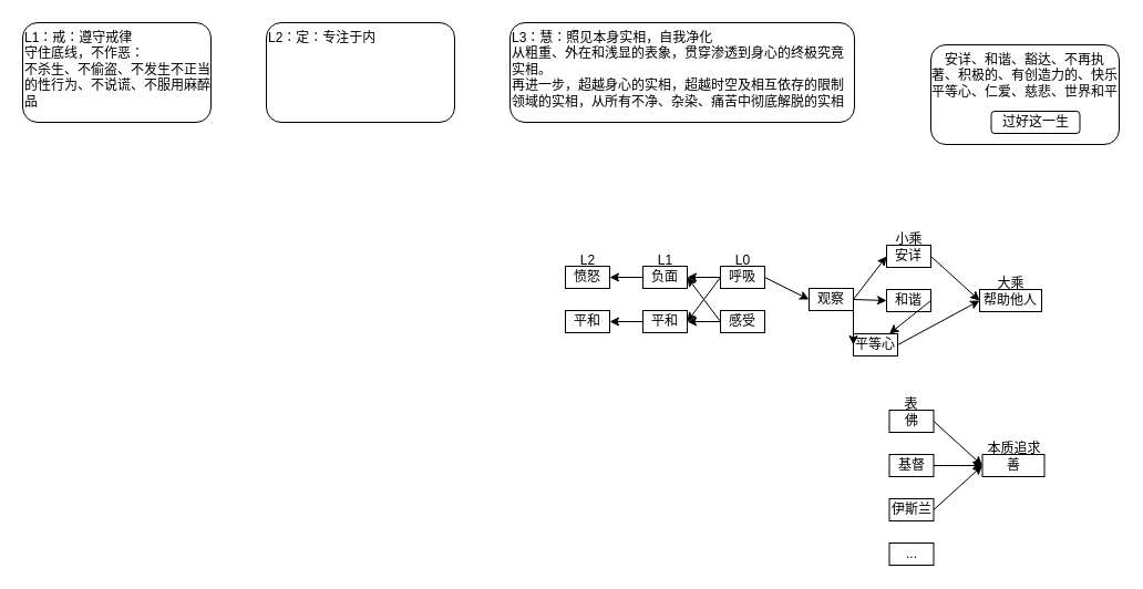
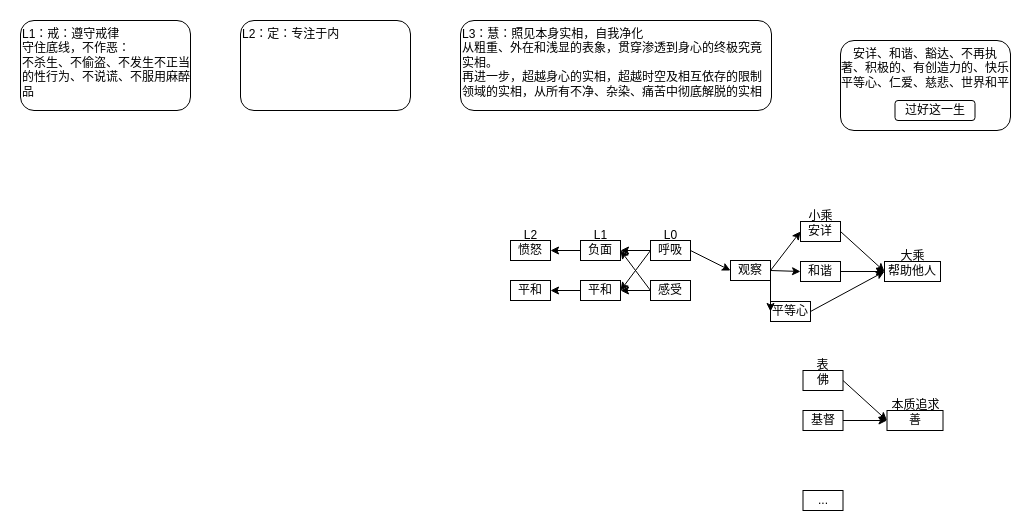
- <mxCell id="29" value="" style="endArrow=classic;html=1;rounded=0;exitX=1;exitY=0.5;exitDx=0;exitDy=0;" edge="1" parent="1" source="20" target="22"><mxGeometry width="50" height="50" relative="1" as="geometry"><mxPoint x="850" y="321" as="sourcePoint" /><mxPoint x="894" y="281" as="targetPoint" /></mxGeometry></mxCell>
+ <mxCell id="29" value="" style="endArrow=classic;html=1;rounded=0;exitX=1;exitY=0.5;exitDx=0;exitDy=0;entryX=0;entryY=0.5;entryDx=0;entryDy=0;" edge="1" parent="1" source="20" target="23"><mxGeometry width="50" height="50" relative="1" as="geometry"><mxPoint x="850" y="321" as="sourcePoint" /><mxPoint x="894" y="281" as="targetPoint" /></mxGeometry></mxCell>
- <mxCell id="42" value="" style="endArrow=classic;html=1;rounded=0;exitX=1;exitY=0.5;exitDx=0;exitDy=0;entryX=0;entryY=0.5;entryDx=0;entryDy=0;" edge="1" parent="1" source="39" target="40"><mxGeometry width="50" height="50" relative="1" as="geometry"><mxPoint x="782.5" y="410" as="sourcePoint" /><mxPoint x="812.5" y="470" as="targetPoint" /></mxGeometry></mxCell>
- <mxCell id="39" value="&lt;div&gt;伊斯兰&lt;/div&gt;" style="rounded=0;whiteSpace=wrap;html=1;" vertex="1" parent="1"><mxGeometry x="802.5" y="450" width="40" height="20" as="geometry" /></mxCell>
